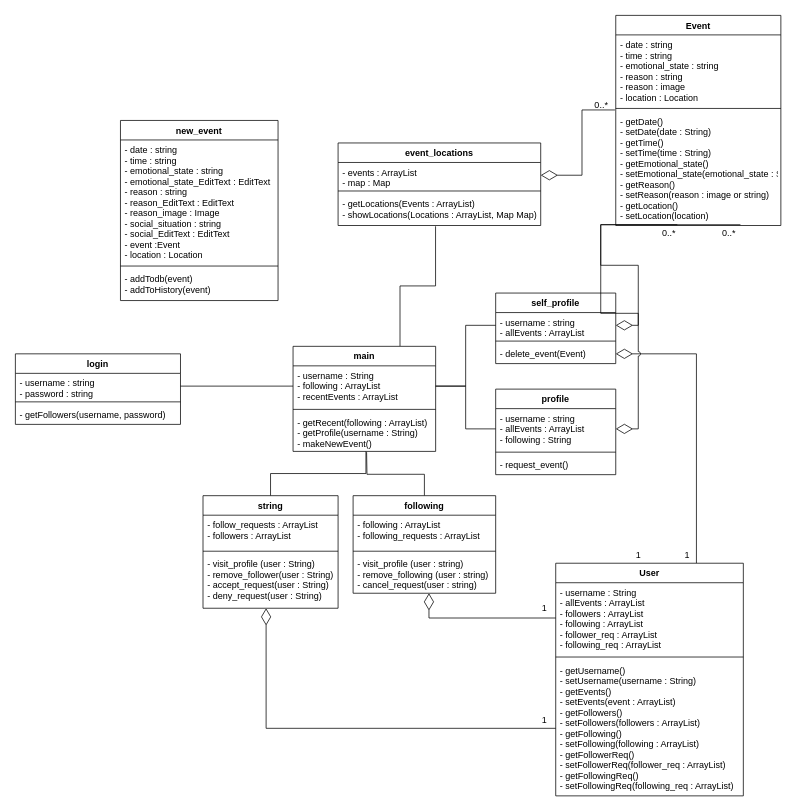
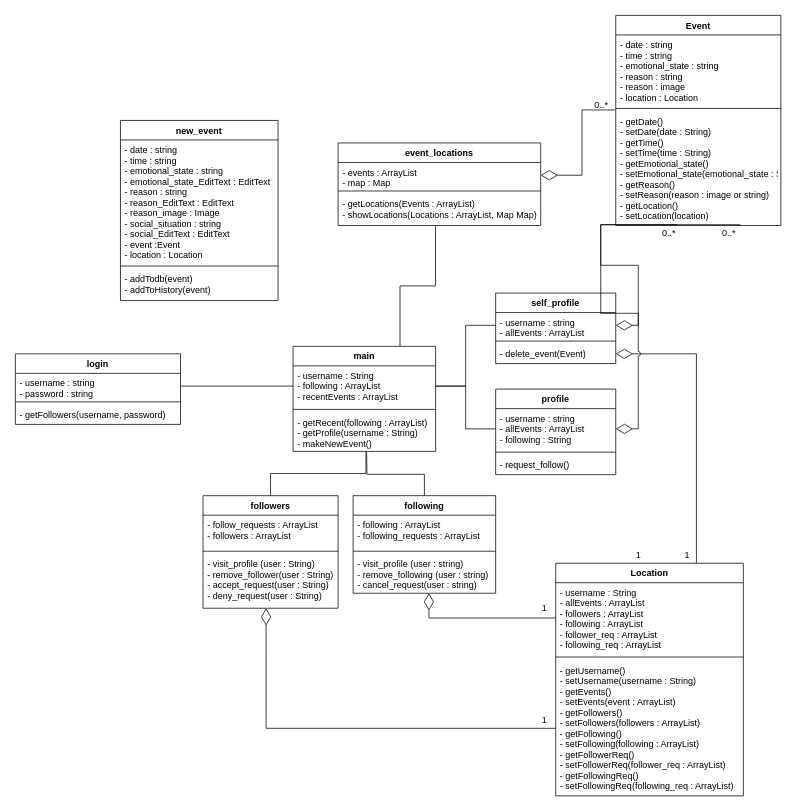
- <mxCell id="18" value="- request_event()" style="text;strokeColor=none;fillColor=none;align=left;verticalAlign=top;spacingLeft=4;spacingRight=4;overflow=hidden;rotatable=0;points=[[0,0.5],[1,0.5]];portConstraint=eastwest;" parent="15" vertex="1"><mxGeometry y="88" width="160" height="26" as="geometry" /></mxCell>
+ <mxCell id="18" value="- request_follow()" style="text;strokeColor=none;fillColor=none;align=left;verticalAlign=top;spacingLeft=4;spacingRight=4;overflow=hidden;rotatable=0;points=[[0,0.5],[1,0.5]];portConstraint=eastwest;" parent="15" vertex="1"><mxGeometry y="88" width="160" height="26" as="geometry" /></mxCell>
- <mxCell id="24" value="string" style="swimlane;fontStyle=1;align=center;verticalAlign=top;childLayout=stackLayout;horizontal=1;startSize=26;horizontalStack=0;resizeParent=1;resizeParentMax=0;resizeLast=0;collapsible=1;marginBottom=0;" parent="1" vertex="1"><mxGeometry x="270" y="660" width="180" height="150" as="geometry" /></mxCell>
+ <mxCell id="24" value="followers" style="swimlane;fontStyle=1;align=center;verticalAlign=top;childLayout=stackLayout;horizontal=1;startSize=26;horizontalStack=0;resizeParent=1;resizeParentMax=0;resizeLast=0;collapsible=1;marginBottom=0;" parent="1" vertex="1"><mxGeometry x="270" y="660" width="180" height="150" as="geometry" /></mxCell>
- <mxCell id="38" value="User" style="swimlane;fontStyle=1;align=center;verticalAlign=top;childLayout=stackLayout;horizontal=1;startSize=26;horizontalStack=0;resizeParent=1;resizeParentMax=0;resizeLast=0;collapsible=1;marginBottom=0;" parent="1" vertex="1"><mxGeometry x="740" y="750" width="250" height="310" as="geometry" /></mxCell>
+ <mxCell id="38" value="Location" style="swimlane;fontStyle=1;align=center;verticalAlign=top;childLayout=stackLayout;horizontal=1;startSize=26;horizontalStack=0;resizeParent=1;resizeParentMax=0;resizeLast=0;collapsible=1;marginBottom=0;" parent="1" vertex="1"><mxGeometry x="740" y="750" width="250" height="310" as="geometry" /></mxCell>
